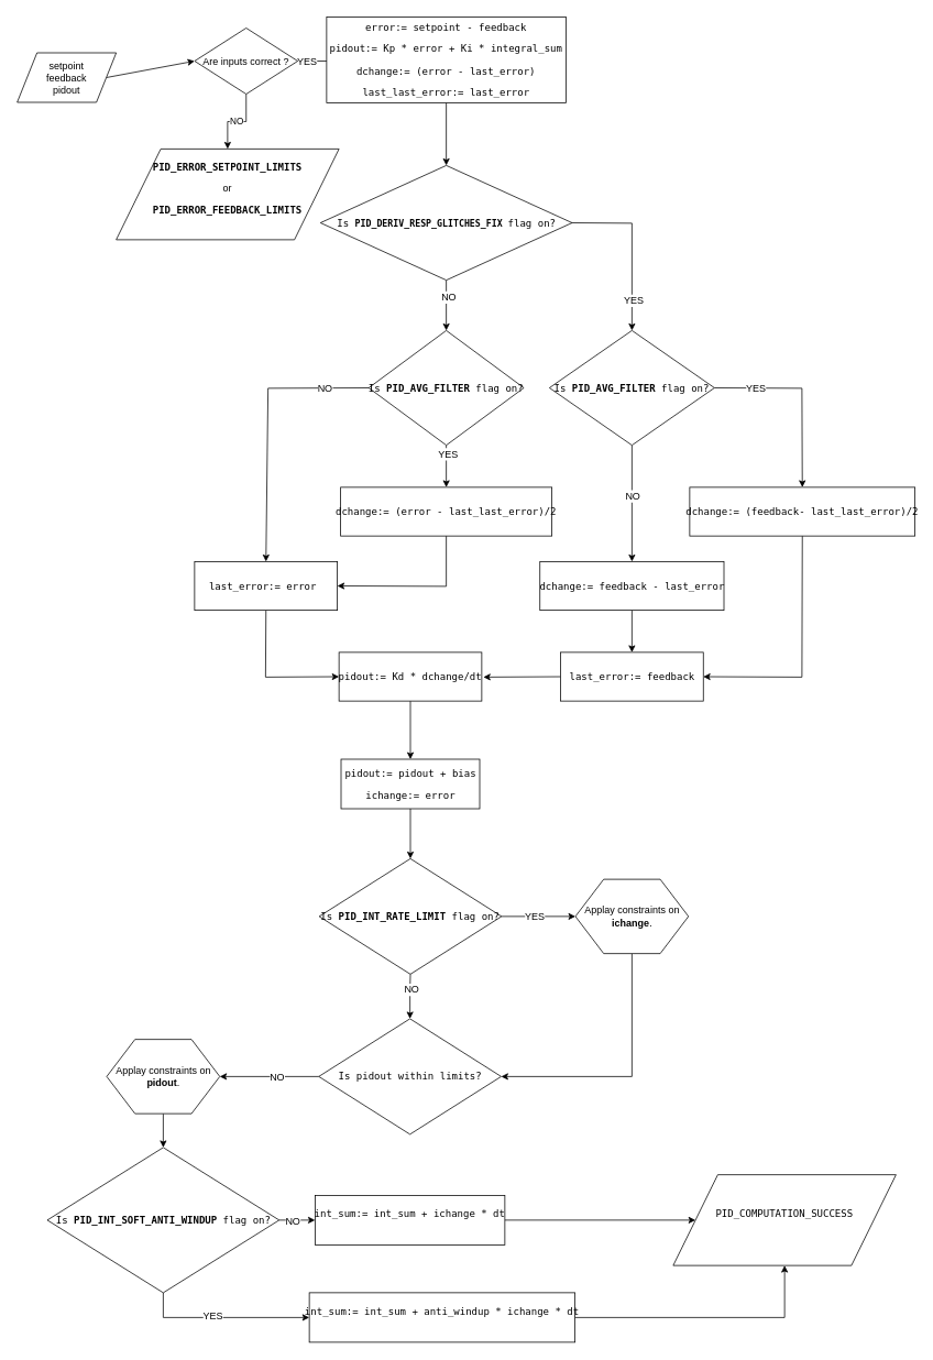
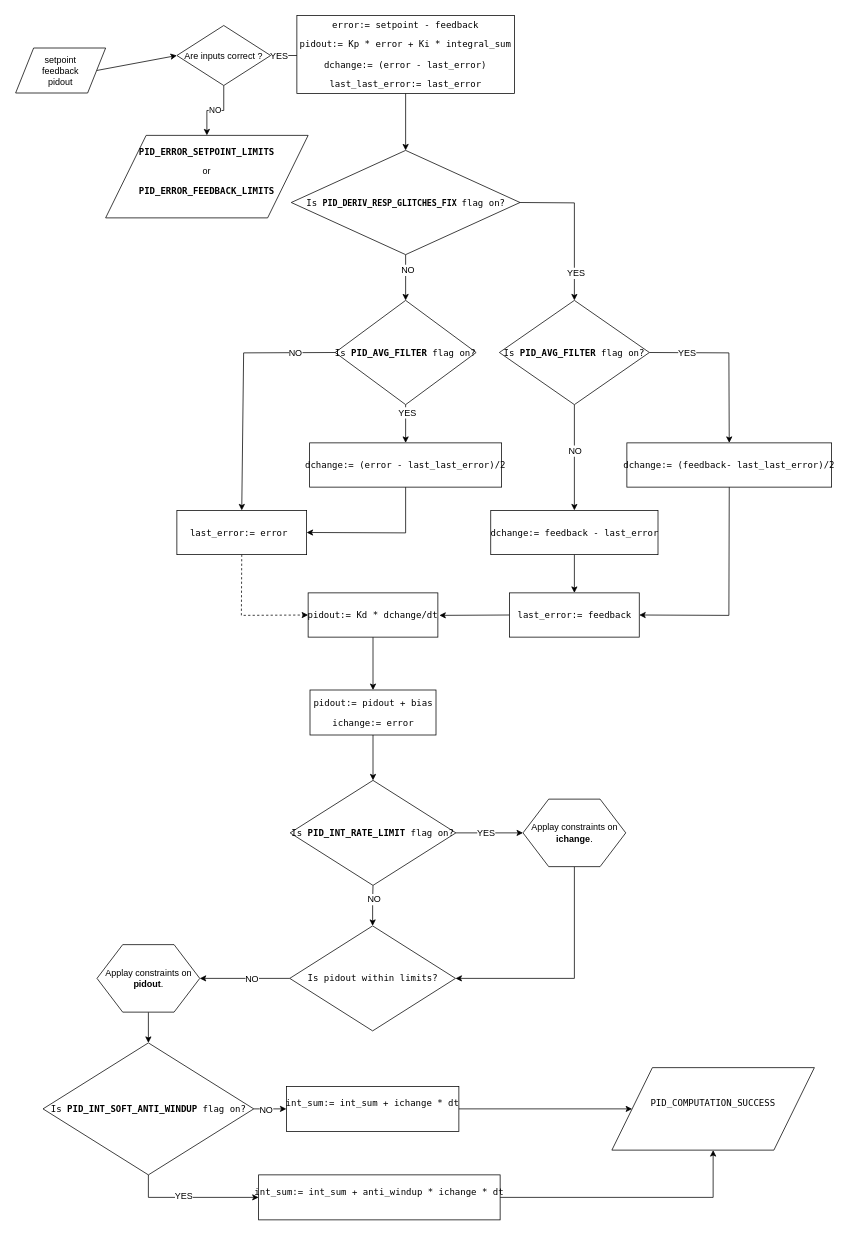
- <mxCell id="41" style="edgeStyle=none;rounded=0;jumpSize=5;html=1;exitX=0.5;exitY=1;exitDx=0;exitDy=0;entryX=0;entryY=0.5;entryDx=0;entryDy=0;endArrow=classic;endFill=1;targetPerimeterSpacing=0;jettySize=auto;orthogonalLoop=1;strokeWidth=1;" edge="1" parent="1" source="42" target="21"><mxGeometry relative="1" as="geometry"><Array as="points"><mxPoint x="321" y="820" /></Array></mxGeometry></mxCell>
+ <mxCell id="41" style="edgeStyle=none;rounded=0;jumpSize=5;html=1;exitX=0.5;exitY=1;exitDx=0;exitDy=0;entryX=0;entryY=0.5;entryDx=0;entryDy=0;endArrow=classic;endFill=1;targetPerimeterSpacing=0;jettySize=auto;orthogonalLoop=1;strokeWidth=1;dashed=1;" edge="1" parent="1" source="42" target="21"><mxGeometry relative="1" as="geometry"><Array as="points"><mxPoint x="321" y="820" /></Array></mxGeometry></mxCell>
- <mxCell id="59" value="&lt;pre&gt;int_sum:= int_sum + anti_windup * ichange * dt&lt;/pre&gt;&lt;div&gt;&lt;br&gt;&lt;/div&gt;" style="rounded=0;whiteSpace=wrap;html=1;" vertex="1" parent="1"><mxGeometry x="374" y="1566" width="322" height="60" as="geometry" /></mxCell>
+ <mxCell id="59" value="&lt;pre&gt;int_sum:= int_sum + anti_windup * ichange * dt&lt;/pre&gt;&lt;div&gt;&lt;br&gt;&lt;/div&gt;" style="rounded=0;whiteSpace=wrap;html=1;" vertex="1" parent="1"><mxGeometry x="344" y="1566" width="322" height="60" as="geometry" /></mxCell>
